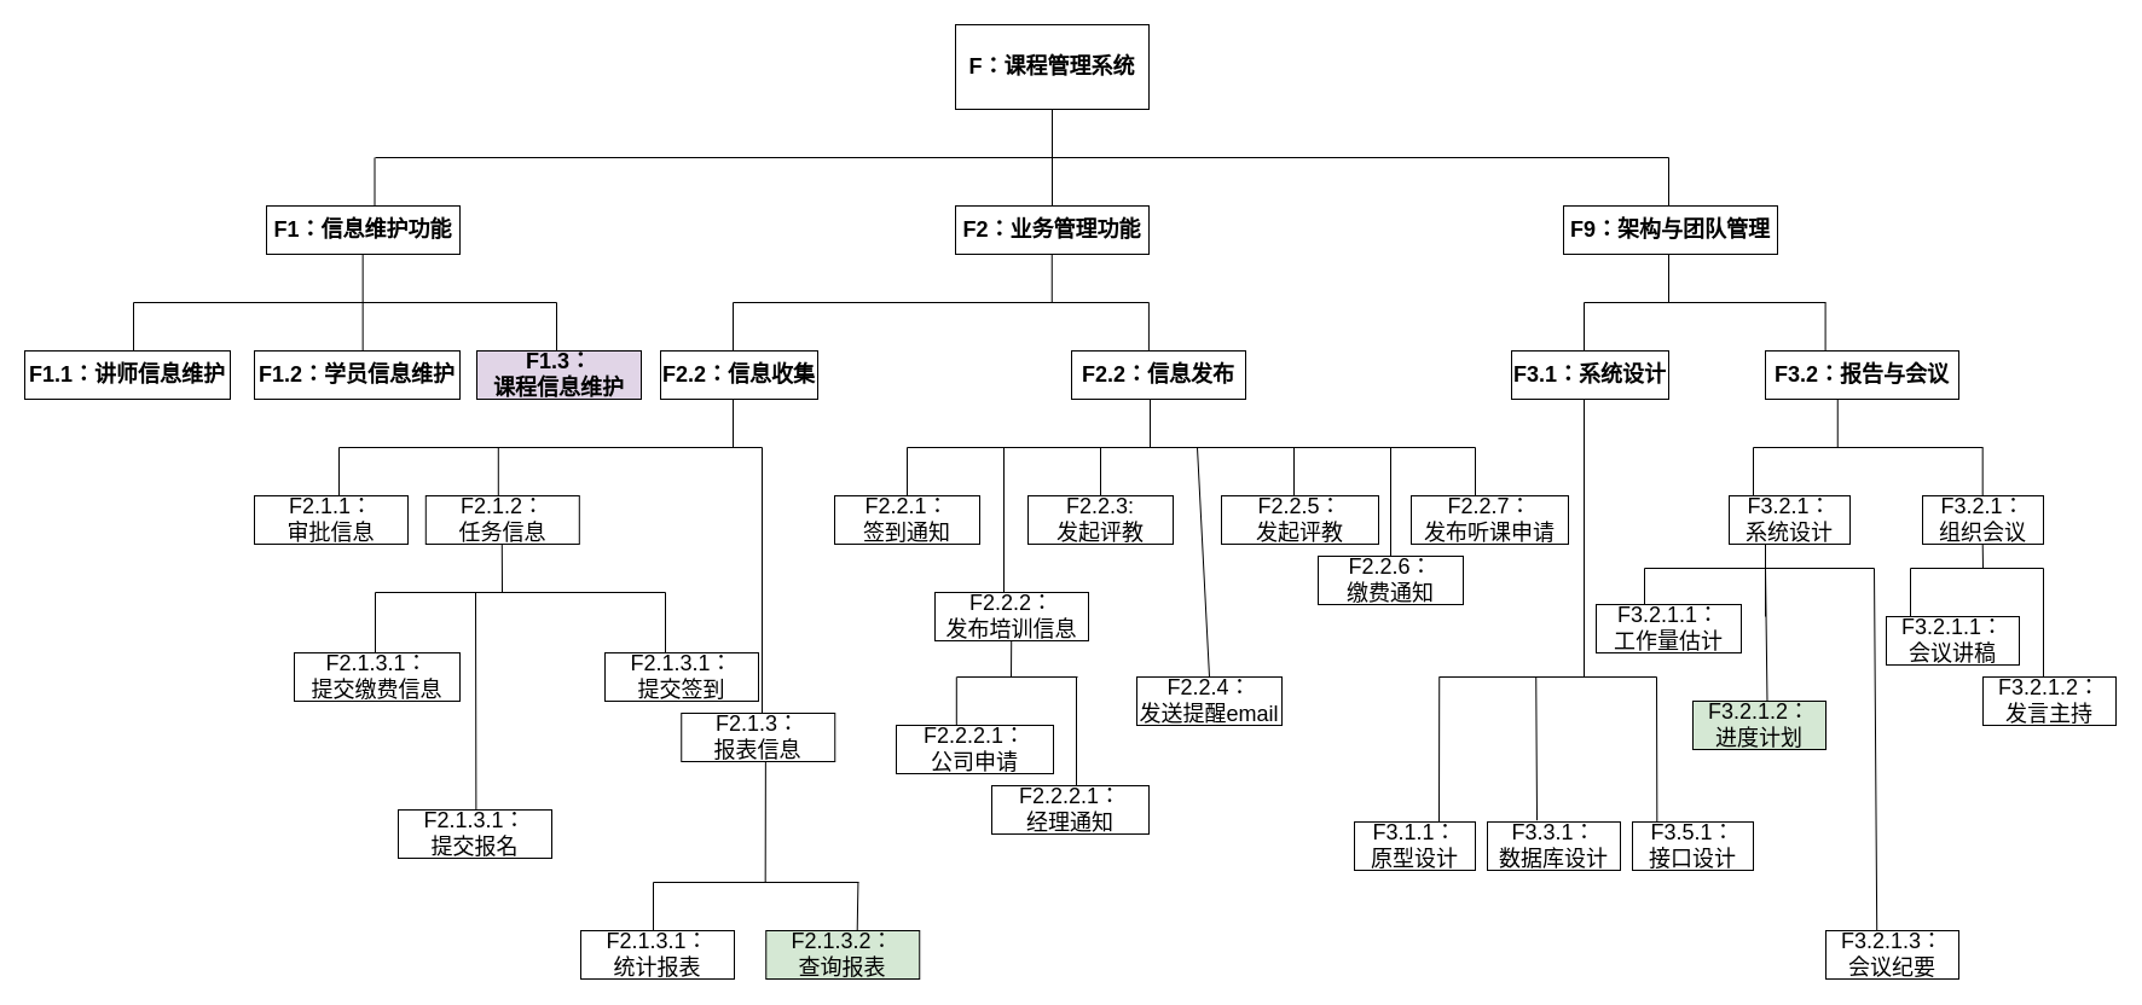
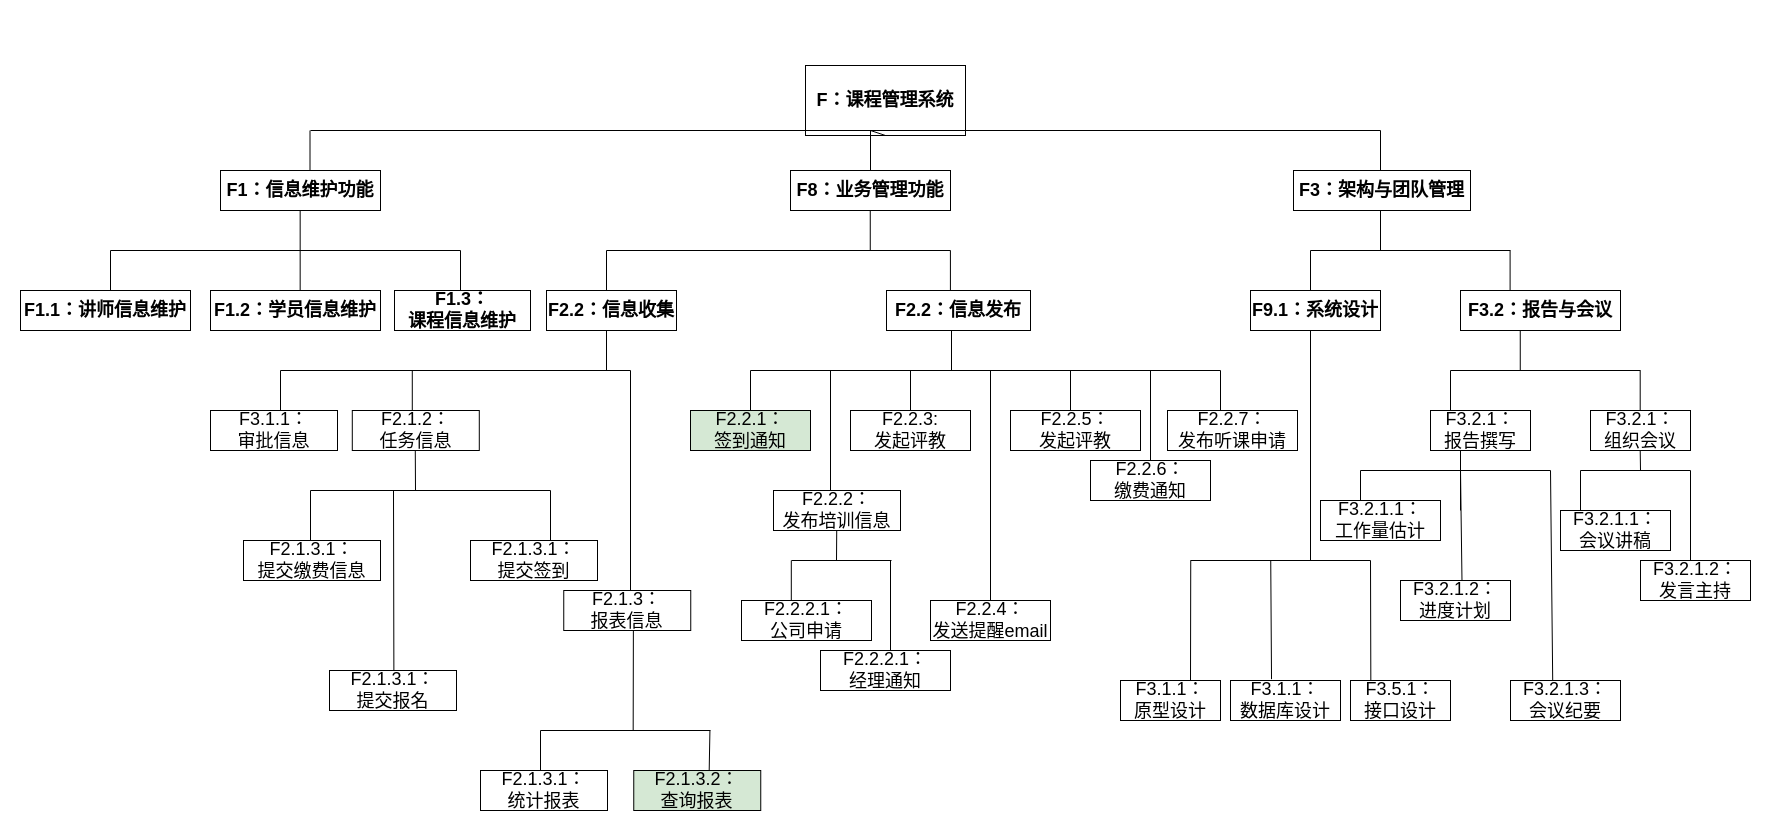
- <mxCell id="2" value="&lt;font style=&quot;font-size: 18px;&quot;&gt;&lt;b&gt;F：课程管理系统&lt;/b&gt;&lt;/font&gt;" style="rounded=0;whiteSpace=wrap;html=1;" parent="1" vertex="1"><mxGeometry x="790" y="20" width="160" height="70" as="geometry" /></mxCell>
+ <mxCell id="2" value="&lt;font style=&quot;font-size: 18px;&quot;&gt;&lt;b&gt;F：课程管理系统&lt;/b&gt;&lt;/font&gt;" style="rounded=0;whiteSpace=wrap;html=1;" parent="1" vertex="1"><mxGeometry x="805" y="65" width="160" height="70" as="geometry" /></mxCell>
- <mxCell id="8" value="&lt;font style=&quot;font-size: 18px;&quot;&gt;&lt;b&gt;F2：业务管理功能&lt;/b&gt;&lt;/font&gt;" style="rounded=0;whiteSpace=wrap;html=1;" parent="1" vertex="1"><mxGeometry x="790" y="170" width="160" height="40" as="geometry" /></mxCell>
+ <mxCell id="8" value="&lt;font style=&quot;font-size: 18px;&quot;&gt;&lt;b&gt;F8：业务管理功能&lt;/b&gt;&lt;/font&gt;" style="rounded=0;whiteSpace=wrap;html=1;" parent="1" vertex="1"><mxGeometry x="790" y="170" width="160" height="40" as="geometry" /></mxCell>
- <mxCell id="68" value="&lt;font style=&quot;font-size: 18px;&quot;&gt;&lt;b&gt;F9：架构与团队管理&lt;/b&gt;&lt;/font&gt;" style="rounded=0;whiteSpace=wrap;html=1;" vertex="1" parent="1"><mxGeometry x="1293" y="170" width="177" height="40" as="geometry" /></mxCell>
+ <mxCell id="68" value="&lt;font style=&quot;font-size: 18px;&quot;&gt;&lt;b&gt;F3：架构与团队管理&lt;/b&gt;&lt;/font&gt;" style="rounded=0;whiteSpace=wrap;html=1;" vertex="1" parent="1"><mxGeometry x="1293" y="170" width="177" height="40" as="geometry" /></mxCell>
- <mxCell id="16" value="&lt;font style=&quot;font-size: 18px;&quot;&gt;&lt;b&gt;F1.3：&lt;br&gt;课程信息维护&lt;/b&gt;&lt;/font&gt;" style="rounded=0;whiteSpace=wrap;html=1;fillColor=#e1d5e7;" parent="1" vertex="1"><mxGeometry x="394" y="290" width="136" height="40" as="geometry" /></mxCell>
+ <mxCell id="16" value="&lt;font style=&quot;font-size: 18px;&quot;&gt;&lt;b&gt;F1.3：&lt;br&gt;课程信息维护&lt;/b&gt;&lt;/font&gt;" style="rounded=0;whiteSpace=wrap;html=1;" parent="1" vertex="1"><mxGeometry x="394" y="290" width="136" height="40" as="geometry" /></mxCell>
- <mxCell id="71" value="&lt;font style=&quot;font-size: 18px;&quot;&gt;&lt;b&gt;F3.1：系统设计&lt;/b&gt;&lt;/font&gt;" style="rounded=0;whiteSpace=wrap;html=1;" vertex="1" parent="1"><mxGeometry x="1250" y="290" width="130" height="40" as="geometry" /></mxCell>
+ <mxCell id="71" value="&lt;font style=&quot;font-size: 18px;&quot;&gt;&lt;b&gt;F9.1：系统设计&lt;/b&gt;&lt;/font&gt;" style="rounded=0;whiteSpace=wrap;html=1;" vertex="1" parent="1"><mxGeometry x="1250" y="290" width="130" height="40" as="geometry" /></mxCell>
- <mxCell id="44" value="&lt;font style=&quot;font-size: 18px;&quot;&gt;F2.1.1：&lt;br&gt;审批信息&lt;/font&gt;" style="rounded=0;whiteSpace=wrap;html=1;" vertex="1" parent="1"><mxGeometry x="210" y="410" width="127" height="40" as="geometry" /></mxCell>
+ <mxCell id="44" value="&lt;font style=&quot;font-size: 18px;&quot;&gt;F3.1.1：&lt;br&gt;审批信息&lt;/font&gt;" style="rounded=0;whiteSpace=wrap;html=1;" vertex="1" parent="1"><mxGeometry x="210" y="410" width="127" height="40" as="geometry" /></mxCell>
- <mxCell id="38" value="&lt;font style=&quot;font-size: 18px;&quot;&gt;F2.2.1：&lt;br&gt;签到通知&lt;/font&gt;" style="rounded=0;whiteSpace=wrap;html=1;" vertex="1" parent="1"><mxGeometry x="690" y="410" width="120" height="40" as="geometry" /></mxCell>
+ <mxCell id="38" value="&lt;font style=&quot;font-size: 18px;&quot;&gt;F2.2.1：&lt;br&gt;签到通知&lt;/font&gt;" style="rounded=0;whiteSpace=wrap;html=1;fillColor=#d5e8d4;" vertex="1" parent="1"><mxGeometry x="690" y="410" width="120" height="40" as="geometry" /></mxCell>
- <mxCell id="84" value="&lt;font style=&quot;font-size: 18px;&quot;&gt;F3.2.1：&lt;br&gt;系统设计&lt;/font&gt;" style="rounded=0;whiteSpace=wrap;html=1;" vertex="1" parent="1"><mxGeometry x="1430" y="410" width="100" height="40" as="geometry" /></mxCell>
+ <mxCell id="84" value="&lt;font style=&quot;font-size: 18px;&quot;&gt;F3.2.1：&lt;br&gt;报告撰写&lt;/font&gt;" style="rounded=0;whiteSpace=wrap;html=1;" vertex="1" parent="1"><mxGeometry x="1430" y="410" width="100" height="40" as="geometry" /></mxCell>
- <mxCell id="60" value="&lt;font style=&quot;font-size: 18px;&quot;&gt;F2.1.3.1：&lt;br&gt;提交签到&lt;/font&gt;" style="rounded=0;whiteSpace=wrap;html=1;" vertex="1" parent="1"><mxGeometry x="500" y="540" width="127" height="40" as="geometry" /></mxCell>
+ <mxCell id="60" value="&lt;font style=&quot;font-size: 18px;&quot;&gt;F2.1.3.1：&lt;br&gt;提交签到&lt;/font&gt;" style="rounded=0;whiteSpace=wrap;html=1;" vertex="1" parent="1"><mxGeometry y="540" width="127" height="40" as="geometry" x="470" /></mxCell>
- <mxCell id="34" value="&lt;font style=&quot;font-size: 18px;&quot;&gt;F2.2.4：&lt;br&gt;发送提醒email&lt;/font&gt;" style="rounded=0;whiteSpace=wrap;html=1;" parent="1" vertex="1"><mxGeometry x="940" y="560" width="120" height="40" as="geometry" /></mxCell>
+ <mxCell id="34" value="&lt;font style=&quot;font-size: 18px;&quot;&gt;F2.2.4：&lt;br&gt;发送提醒email&lt;/font&gt;" style="rounded=0;whiteSpace=wrap;html=1;" parent="1" vertex="1"><mxGeometry x="930" y="600" width="120" height="40" as="geometry" /></mxCell>
- <mxCell id="93" value="&lt;font style=&quot;font-size: 18px;&quot;&gt;F3.2.1.2：&lt;br&gt;进度计划&lt;/font&gt;" style="rounded=0;whiteSpace=wrap;html=1;fillColor=#d5e8d4;" vertex="1" parent="1"><mxGeometry x="1400" y="580" width="110" height="40" as="geometry" /></mxCell>
+ <mxCell id="93" value="&lt;font style=&quot;font-size: 18px;&quot;&gt;F3.2.1.2：&lt;br&gt;进度计划&lt;/font&gt;" style="rounded=0;whiteSpace=wrap;html=1;" vertex="1" parent="1"><mxGeometry x="1400" y="580" width="110" height="40" as="geometry" /></mxCell>
- <mxCell id="79" value="&lt;font style=&quot;font-size: 18px;&quot;&gt;F3.3.1：&lt;br&gt;数据库设计&lt;/font&gt;" style="rounded=0;whiteSpace=wrap;html=1;" vertex="1" parent="1"><mxGeometry x="1230" y="680" width="110" height="40" as="geometry" /></mxCell>
+ <mxCell id="79" value="&lt;font style=&quot;font-size: 18px;&quot;&gt;F3.1.1：&lt;br&gt;数据库设计&lt;/font&gt;" style="rounded=0;whiteSpace=wrap;html=1;" vertex="1" parent="1"><mxGeometry x="1230" y="680" width="110" height="40" as="geometry" /></mxCell>
- <mxCell id="94" value="&lt;font style=&quot;font-size: 18px;&quot;&gt;F3.2.1.3：&lt;br&gt;会议纪要&lt;/font&gt;" style="rounded=0;whiteSpace=wrap;html=1;" vertex="1" parent="1"><mxGeometry x="1510" y="770" width="110" height="40" as="geometry" /></mxCell>
+ <mxCell id="94" value="&lt;font style=&quot;font-size: 18px;&quot;&gt;F3.2.1.3：&lt;br&gt;会议纪要&lt;/font&gt;" style="rounded=0;whiteSpace=wrap;html=1;" vertex="1" parent="1"><mxGeometry x="1510" y="680" width="110" height="40" as="geometry" /></mxCell>
